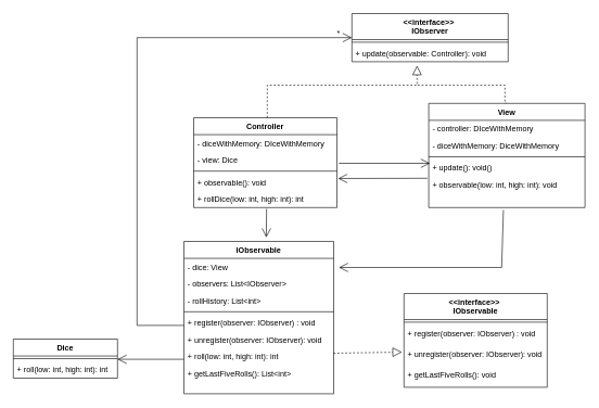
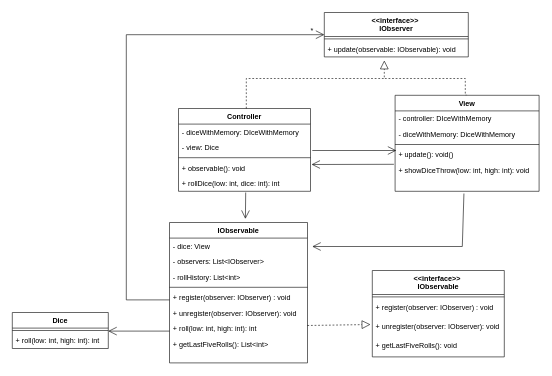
- <mxCell id="31" value="+ update(observable: Controller): void" style="text;strokeColor=none;fillColor=none;align=left;verticalAlign=top;spacingLeft=4;spacingRight=4;overflow=hidden;rotatable=0;points=[[0,0.5],[1,0.5]];portConstraint=eastwest;" vertex="1" parent="29"><mxGeometry y="48" width="240" height="26" as="geometry" /></mxCell>
+ <mxCell id="31" value="+ update(observable: IObservable): void" style="text;strokeColor=none;fillColor=none;align=left;verticalAlign=top;spacingLeft=4;spacingRight=4;overflow=hidden;rotatable=0;points=[[0,0.5],[1,0.5]];portConstraint=eastwest;" vertex="1" parent="29"><mxGeometry y="48" width="240" height="26" as="geometry" /></mxCell>
- <mxCell id="21" value="+ observable(low: int, high: int): void" style="text;strokeColor=none;fillColor=none;align=left;verticalAlign=top;spacingLeft=4;spacingRight=4;overflow=hidden;rotatable=0;points=[[0,0.5],[1,0.5]];portConstraint=eastwest;" vertex="1" parent="16"><mxGeometry y="112" width="240" height="48" as="geometry" /></mxCell>
+ <mxCell id="21" value="+ showDiceThrow(low: int, high: int): void" style="text;strokeColor=none;fillColor=none;align=left;verticalAlign=top;spacingLeft=4;spacingRight=4;overflow=hidden;rotatable=0;points=[[0,0.5],[1,0.5]];portConstraint=eastwest;" vertex="1" parent="16"><mxGeometry y="112" width="240" height="48" as="geometry" /></mxCell>
- <mxCell id="27" value="+ rollDice(low: int, high: int): int" style="text;strokeColor=none;fillColor=none;align=left;verticalAlign=top;spacingLeft=4;spacingRight=4;overflow=hidden;rotatable=0;points=[[0,0.5],[1,0.5]];portConstraint=eastwest;" vertex="1" parent="22"><mxGeometry y="112" width="220" height="26" as="geometry" /></mxCell>
+ <mxCell id="27" value="+ rollDice(low: int, dice: int): int" style="text;strokeColor=none;fillColor=none;align=left;verticalAlign=top;spacingLeft=4;spacingRight=4;overflow=hidden;rotatable=0;points=[[0,0.5],[1,0.5]];portConstraint=eastwest;" vertex="1" parent="22"><mxGeometry y="112" width="220" height="26" as="geometry" /></mxCell>
